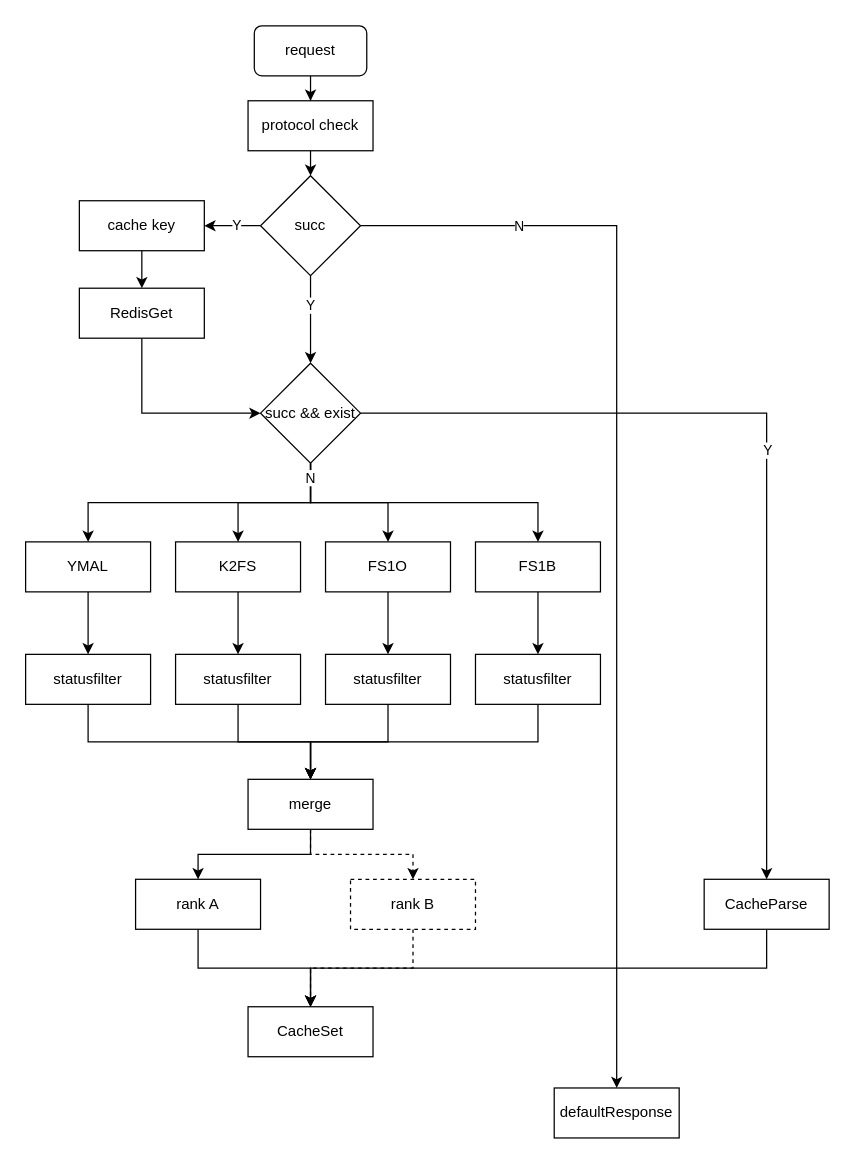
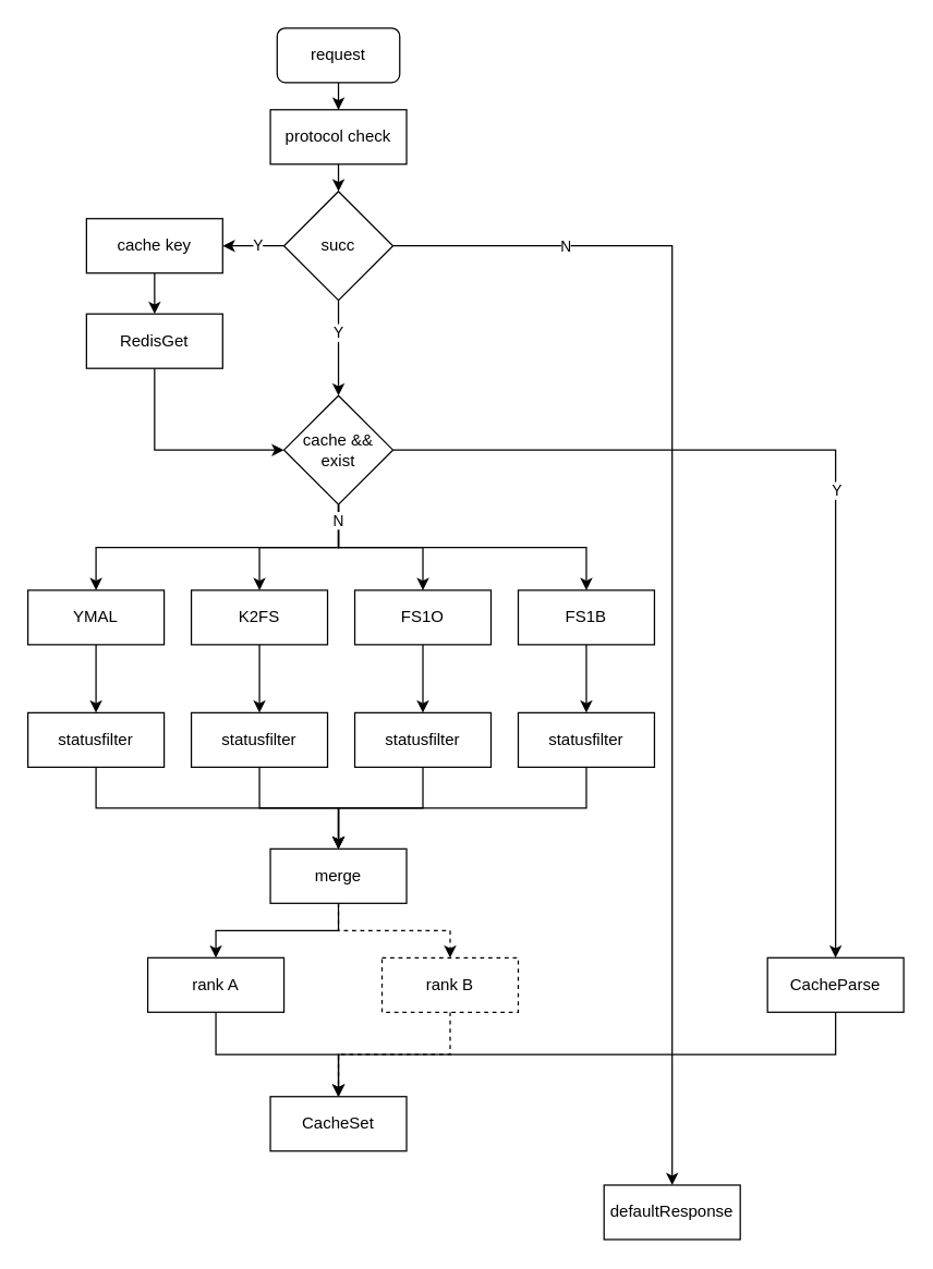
- <mxCell id="49" value="succ &amp;amp;&amp;amp; exist" style="rhombus;whiteSpace=wrap;html=1;" vertex="1" parent="1"><mxGeometry x="208" y="290" width="80" height="80" as="geometry" /></mxCell>
+ <mxCell id="49" value="cache &amp;amp;&amp;amp; exist" style="rhombus;whiteSpace=wrap;html=1;" vertex="1" parent="1"><mxGeometry x="208" y="290" width="80" height="80" as="geometry" /></mxCell>
